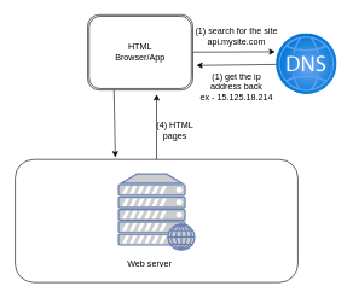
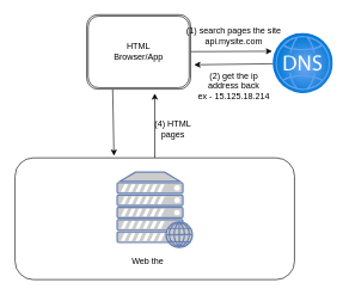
- <mxCell id="7" value="(1) search for the site&lt;br&gt;api.mysite.com" style="text;html=1;align=center;verticalAlign=middle;resizable=0;points=[];autosize=1;strokeColor=none;fillColor=none;fontColor=#000000;" parent="1" vertex="1"><mxGeometry x="255" y="30" width="140" height="40" as="geometry" /></mxCell>
+ <mxCell id="7" value="(1) search pages the site&lt;br&gt;api.mysite.com" style="text;html=1;align=center;verticalAlign=middle;resizable=0;points=[];autosize=1;strokeColor=none;fillColor=none;fontColor=#000000;" parent="1" vertex="1"><mxGeometry x="255" y="30" width="140" height="40" as="geometry" /></mxCell>
- <mxCell id="8" value="(1) get the ip &lt;br&gt;address back&lt;br&gt;ex - 15.125.18.214" style="text;html=1;align=center;verticalAlign=middle;resizable=0;points=[];autosize=1;strokeColor=none;fillColor=none;fontColor=#000000;" parent="1" vertex="1"><mxGeometry x="265" y="90" width="120" height="60" as="geometry" /></mxCell>
+ <mxCell id="8" value="(2) get the ip &lt;br&gt;address back&lt;br&gt;ex - 15.125.18.214" style="text;html=1;align=center;verticalAlign=middle;resizable=0;points=[];autosize=1;strokeColor=none;fillColor=none;fontColor=#000000;" parent="1" vertex="1"><mxGeometry x="265" y="90" width="120" height="60" as="geometry" /></mxCell>
- <mxCell id="13" value="Web server" style="text;html=1;align=center;verticalAlign=middle;resizable=0;points=[];autosize=1;strokeColor=none;fillColor=none;" parent="1" vertex="1"><mxGeometry x="165" y="350" width="80" height="30" as="geometry" /></mxCell>
+ <mxCell id="13" value="Web the" style="text;html=1;align=center;verticalAlign=middle;resizable=0;points=[];autosize=1;strokeColor=none;fillColor=none;" parent="1" vertex="1"><mxGeometry x="165" y="350" width="80" height="30" as="geometry" /></mxCell>
